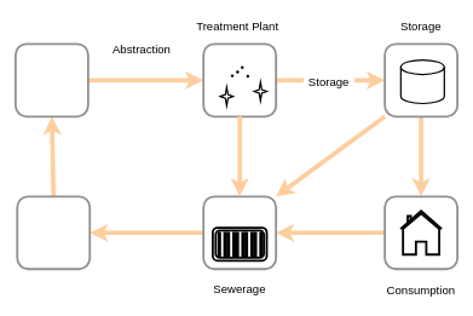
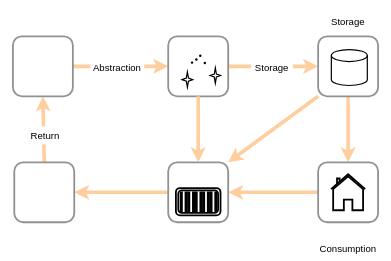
- <mxCell id="3" value="&lt;font color=&quot;#000000&quot;&gt;Treatment Plant&lt;/font&gt;" style="text;html=1;align=center;verticalAlign=middle;whiteSpace=wrap;rounded=1;fontSize=16;perimeterSpacing=0;fontStyle=0;fillColor=default;" parent="1" vertex="1"><mxGeometry x="262" y="20" width="130" height="30" as="geometry" /></mxCell>
- <mxCell id="4" value="&lt;span style=&quot;font-family: &amp;quot;helvetica&amp;quot; ; font-size: 16px ; font-style: normal ; font-weight: 400 ; letter-spacing: normal ; text-indent: 0px ; text-transform: none ; word-spacing: 0px ; display: inline ; float: none&quot;&gt;Abstraction&lt;br&gt;&lt;/span&gt;" style="text;whiteSpace=wrap;html=1;fontSize=17;fontFamily=Verdana;align=center;labelBackgroundColor=none;rounded=1;fillColor=default;" parent="1" vertex="1"><mxGeometry x="150" y="51" width="90" height="30" as="geometry" /></mxCell>
+ <mxCell id="4" value="&lt;span style=&quot;font-family: &amp;quot;helvetica&amp;quot; ; font-size: 16px ; font-style: normal ; font-weight: 400 ; letter-spacing: normal ; text-indent: 0px ; text-transform: none ; word-spacing: 0px ; display: inline ; float: none&quot;&gt;Abstraction&lt;br&gt;&lt;/span&gt;" style="text;whiteSpace=wrap;html=1;fontSize=17;fontFamily=Verdana;align=center;labelBackgroundColor=none;rounded=1;fillColor=default;" parent="1" vertex="1"><mxGeometry x="150" y="96" width="90" height="30" as="geometry" /></mxCell>
+ <mxCell id="13" value="&lt;span style=&quot;font-family: &amp;#34;helvetica&amp;#34; ; font-size: 16px ; font-style: normal ; font-weight: 400 ; letter-spacing: normal ; text-indent: 0px ; text-transform: none ; word-spacing: 0px ; display: inline ; float: none&quot;&gt;Return&lt;/span&gt;" style="text;whiteSpace=wrap;html=1;fontSize=17;fontFamily=Verdana;align=center;labelBackgroundColor=none;rounded=1;fillColor=default;" parent="1" vertex="1"><mxGeometry x="40.66" y="210" width="68.34" height="30" as="geometry" /></mxCell>
- <mxCell id="11" value="&lt;font color=&quot;#000000&quot;&gt;Sewerage&lt;/font&gt;" style="text;html=1;align=center;verticalAlign=middle;whiteSpace=wrap;rounded=1;fontSize=16;perimeterSpacing=0;fontStyle=0;fillColor=default;" parent="1" vertex="1"><mxGeometry x="280" y="382.58" width="100" height="30" as="geometry" /></mxCell>
- <mxCell id="10" value="&lt;span style=&quot;font-family: &amp;#34;helvetica&amp;#34; ; font-size: 16px ; font-style: normal ; font-weight: 400 ; letter-spacing: normal ; text-indent: 0px ; text-transform: none ; word-spacing: 0px ; display: inline ; float: none&quot;&gt;Consumption&lt;/span&gt;" style="text;whiteSpace=wrap;html=1;fontSize=17;fontFamily=Verdana;align=center;labelBackgroundColor=none;rounded=1;fillColor=default;" parent="1" vertex="1"><mxGeometry x="530" y="382.58" width="100" height="30" as="geometry" /></mxCell>
+ <mxCell id="10" value="&lt;span style=&quot;font-family: &amp;#34;helvetica&amp;#34; ; font-size: 16px ; font-style: normal ; font-weight: 400 ; letter-spacing: normal ; text-indent: 0px ; text-transform: none ; word-spacing: 0px ; display: inline ; float: none&quot;&gt;Consumption&lt;/span&gt;" style="text;whiteSpace=wrap;html=1;fontSize=17;fontFamily=Verdana;align=center;labelBackgroundColor=none;rounded=1;fillColor=default;" parent="1" vertex="1"><mxGeometry x="530" y="397.58" width="100" height="30" as="geometry" /></mxCell>
